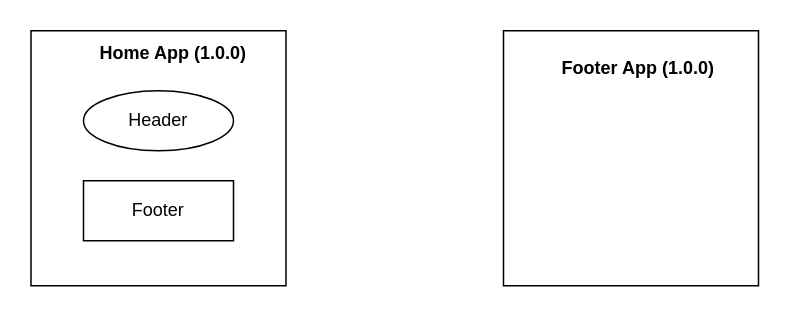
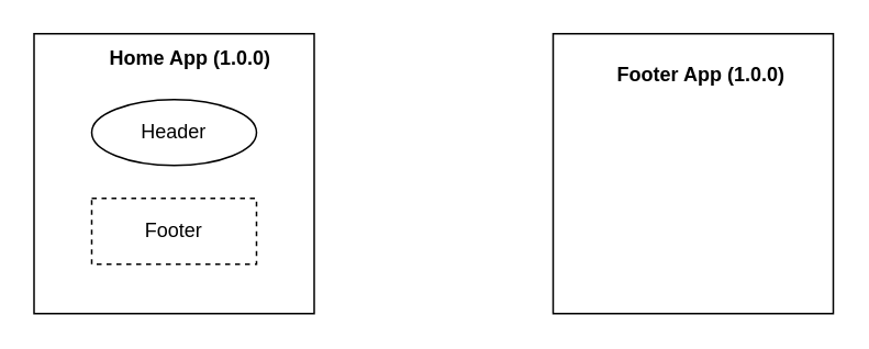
- <mxCell id="4" value="Footer" style="rounded=0;whiteSpace=wrap;html=1;" vertex="1" parent="1"><mxGeometry x="55" y="120" width="100" height="40" as="geometry" /></mxCell>
+ <mxCell id="4" value="Footer" style="rounded=0;whiteSpace=wrap;html=1;dashed=1;" vertex="1" parent="1"><mxGeometry x="55" y="120" width="100" height="40" as="geometry" /></mxCell>
